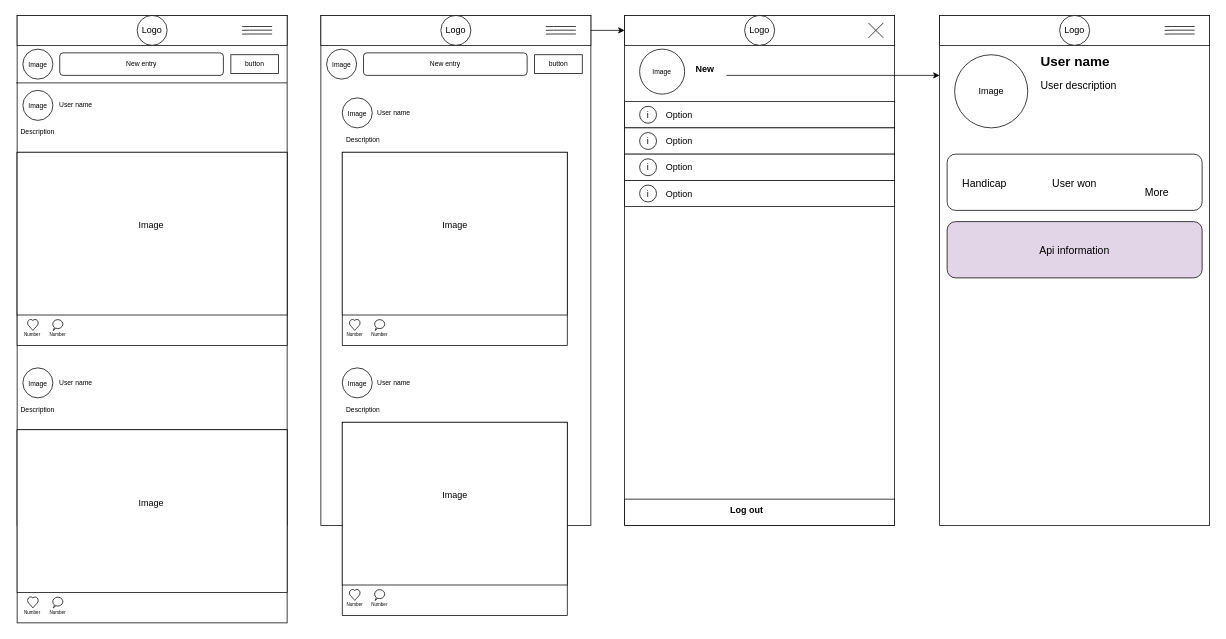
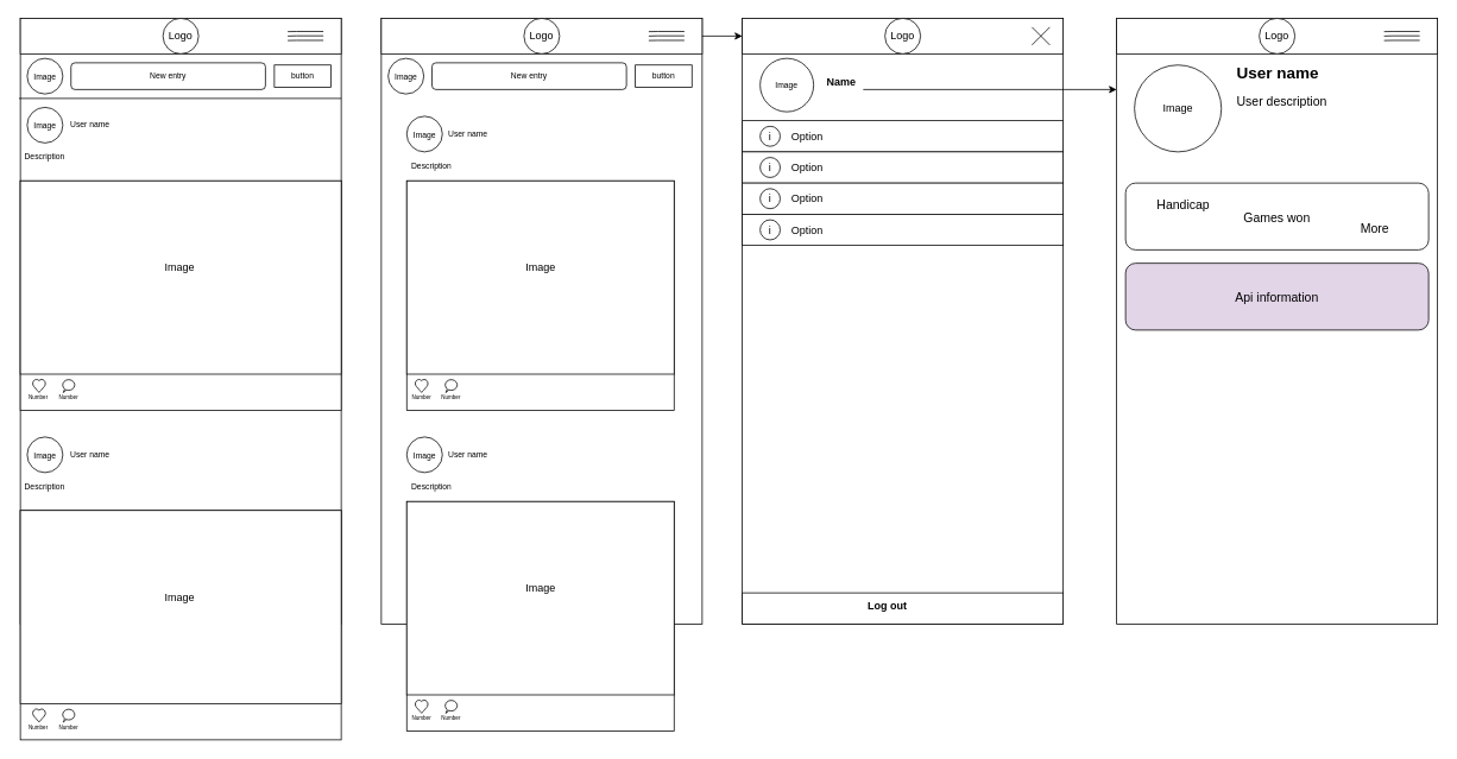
- <mxCell id="8" value="&lt;h1 style=&quot;font-size: 12px;&quot;&gt;&lt;span style=&quot;font-size: 12px;&quot;&gt;New&lt;/span&gt;&lt;/h1&gt;" style="text;html=1;strokeColor=none;fillColor=none;spacing=5;spacingTop=-21;whiteSpace=wrap;overflow=hidden;rounded=0;textDirection=ltr;fontSize=12;verticalAlign=middle;horizontal=1;" vertex="1" parent="1"><mxGeometry x="922" y="90" width="70" height="25" as="geometry" /></mxCell>
+ <mxCell id="8" value="&lt;h1 style=&quot;font-size: 12px;&quot;&gt;&lt;span style=&quot;font-size: 12px;&quot;&gt;Name&lt;/span&gt;&lt;/h1&gt;" style="text;html=1;strokeColor=none;fillColor=none;spacing=5;spacingTop=-21;whiteSpace=wrap;overflow=hidden;rounded=0;textDirection=ltr;fontSize=12;verticalAlign=middle;horizontal=1;" vertex="1" parent="1"><mxGeometry x="922" y="90" width="70" height="25" as="geometry" /></mxCell>
- <mxCell id="94" value="Handicap" style="text;html=1;strokeColor=none;fillColor=none;align=center;verticalAlign=middle;whiteSpace=wrap;rounded=0;fontSize=14;" vertex="1" parent="1"><mxGeometry x="1282" y="228.75" width="60" height="30" as="geometry" /></mxCell>
+ <mxCell id="94" value="Handicap" style="text;html=1;strokeColor=none;fillColor=none;align=center;verticalAlign=middle;whiteSpace=wrap;rounded=0;fontSize=14;" vertex="1" parent="1"><mxGeometry x="1297" y="213.75" width="60" height="30" as="geometry" /></mxCell>
- <mxCell id="95" value="User won" style="text;html=1;strokeColor=none;fillColor=none;align=center;verticalAlign=middle;whiteSpace=wrap;rounded=0;fontSize=14;" vertex="1" parent="1"><mxGeometry x="1392" y="228.75" width="80" height="30" as="geometry" /></mxCell>
+ <mxCell id="95" value="Games won" style="text;html=1;strokeColor=none;fillColor=none;align=center;verticalAlign=middle;whiteSpace=wrap;rounded=0;fontSize=14;" vertex="1" parent="1"><mxGeometry x="1392" y="228.75" width="80" height="30" as="geometry" /></mxCell>
